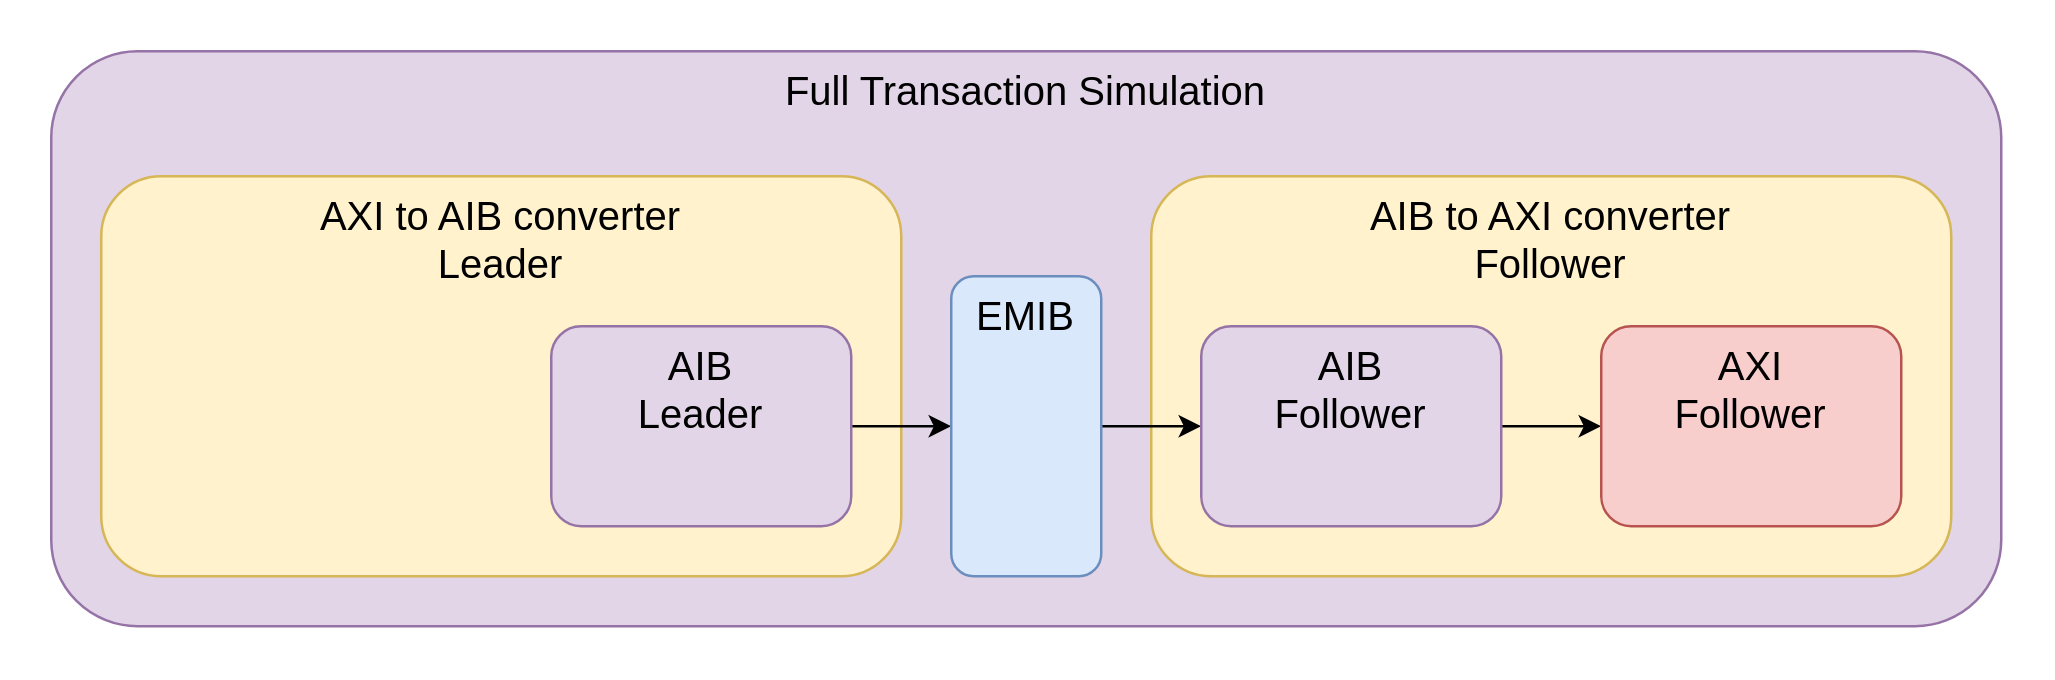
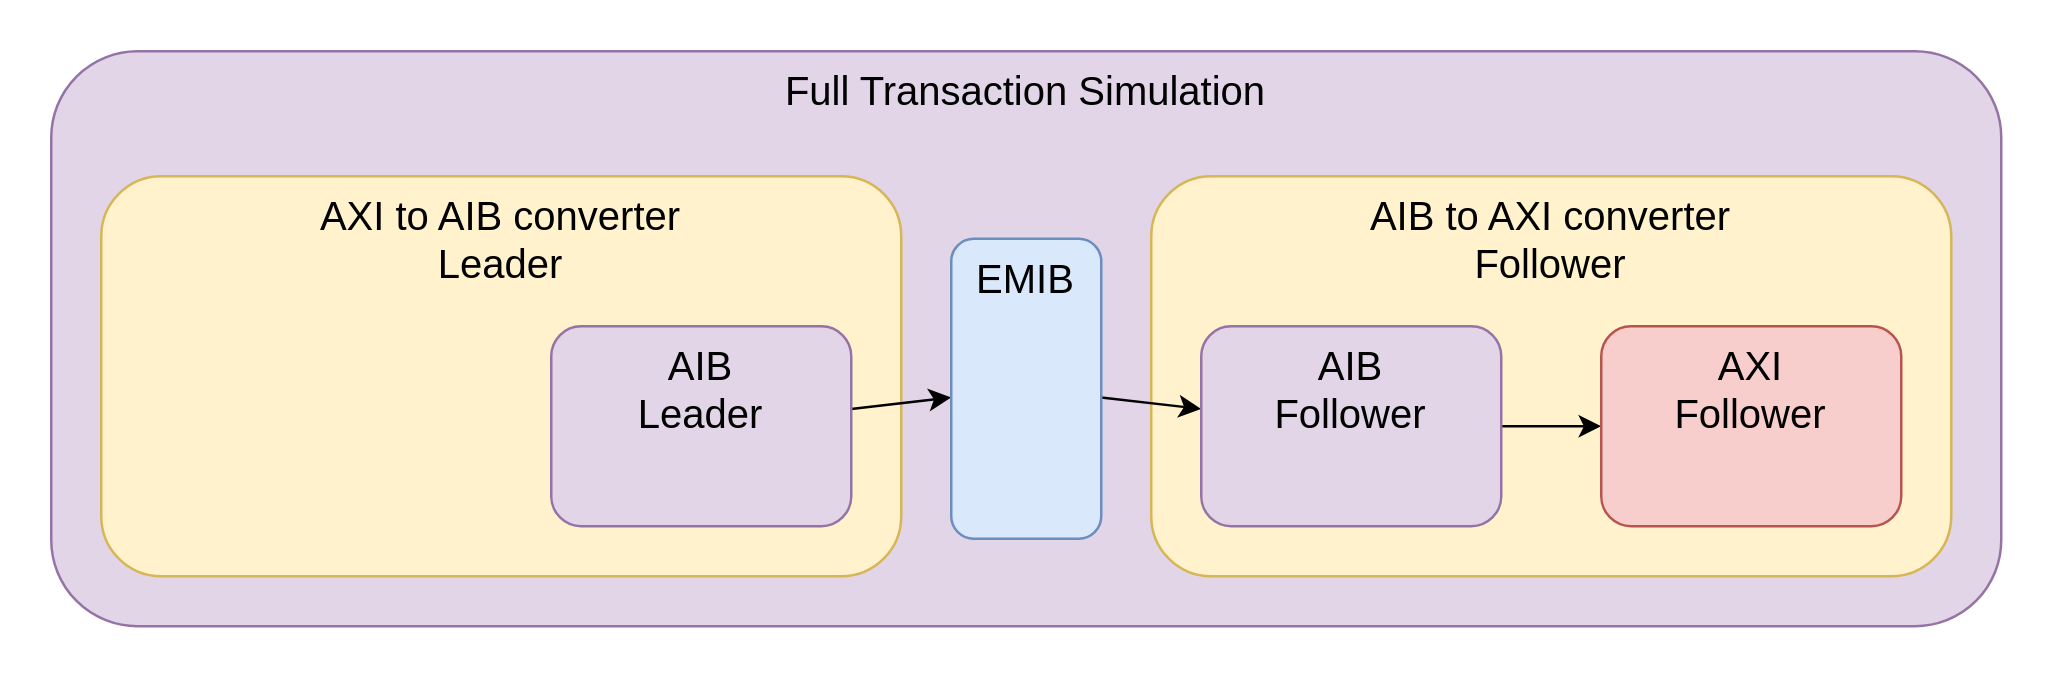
- <mxCell id="8" value="EMIB" style="rounded=1;whiteSpace=wrap;html=1;fillColor=#dae8fc;strokeColor=#6c8ebf;horizontal=1;verticalAlign=top;fontSize=16;" vertex="1" parent="1"><mxGeometry x="380" y="110" width="60" height="120" as="geometry" /></mxCell>
+ <mxCell id="8" value="EMIB" style="rounded=1;whiteSpace=wrap;html=1;fillColor=#dae8fc;strokeColor=#6c8ebf;horizontal=1;verticalAlign=top;fontSize=16;" vertex="1" parent="1"><mxGeometry x="380" y="95" width="60" height="120" as="geometry" /></mxCell>
